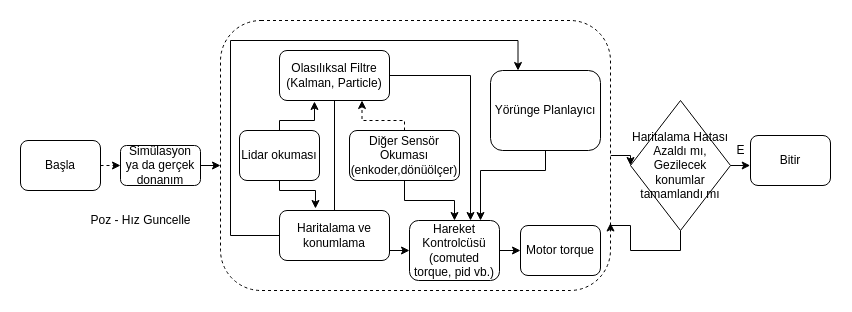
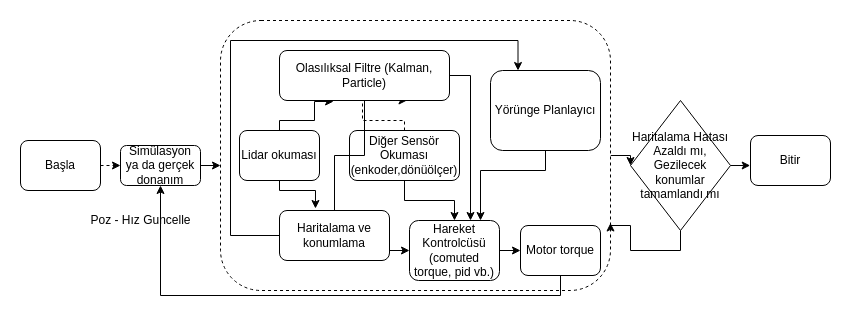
- <mxCell id="16" value="Olasılıksal Filtre (Kalman, Particle)" style="rounded=1;whiteSpace=wrap;html=1;" vertex="1" parent="1"><mxGeometry x="279" y="50" width="110" height="50" as="geometry" /></mxCell>
+ <mxCell id="16" value="Olasılıksal Filtre (Kalman, Particle)" style="rounded=1;whiteSpace=wrap;html=1;" vertex="1" parent="1"><mxGeometry x="279" y="50" width="170" height="50" as="geometry" /></mxCell>
- <mxCell id="28" value="E" style="text;html=1;align=center;verticalAlign=middle;resizable=0;points=[];autosize=1;strokeColor=none;" vertex="1" parent="1"><mxGeometry x="730" y="140" width="20" height="20" as="geometry" /></mxCell>
+ <mxCell id="4" style="edgeStyle=orthogonalEdgeStyle;rounded=0;orthogonalLoop=1;jettySize=auto;html=1;exitX=0.5;exitY=1;exitDx=0;exitDy=0;" edge="1" parent="1" source="5" target="24"><mxGeometry relative="1" as="geometry" /></mxCell>
